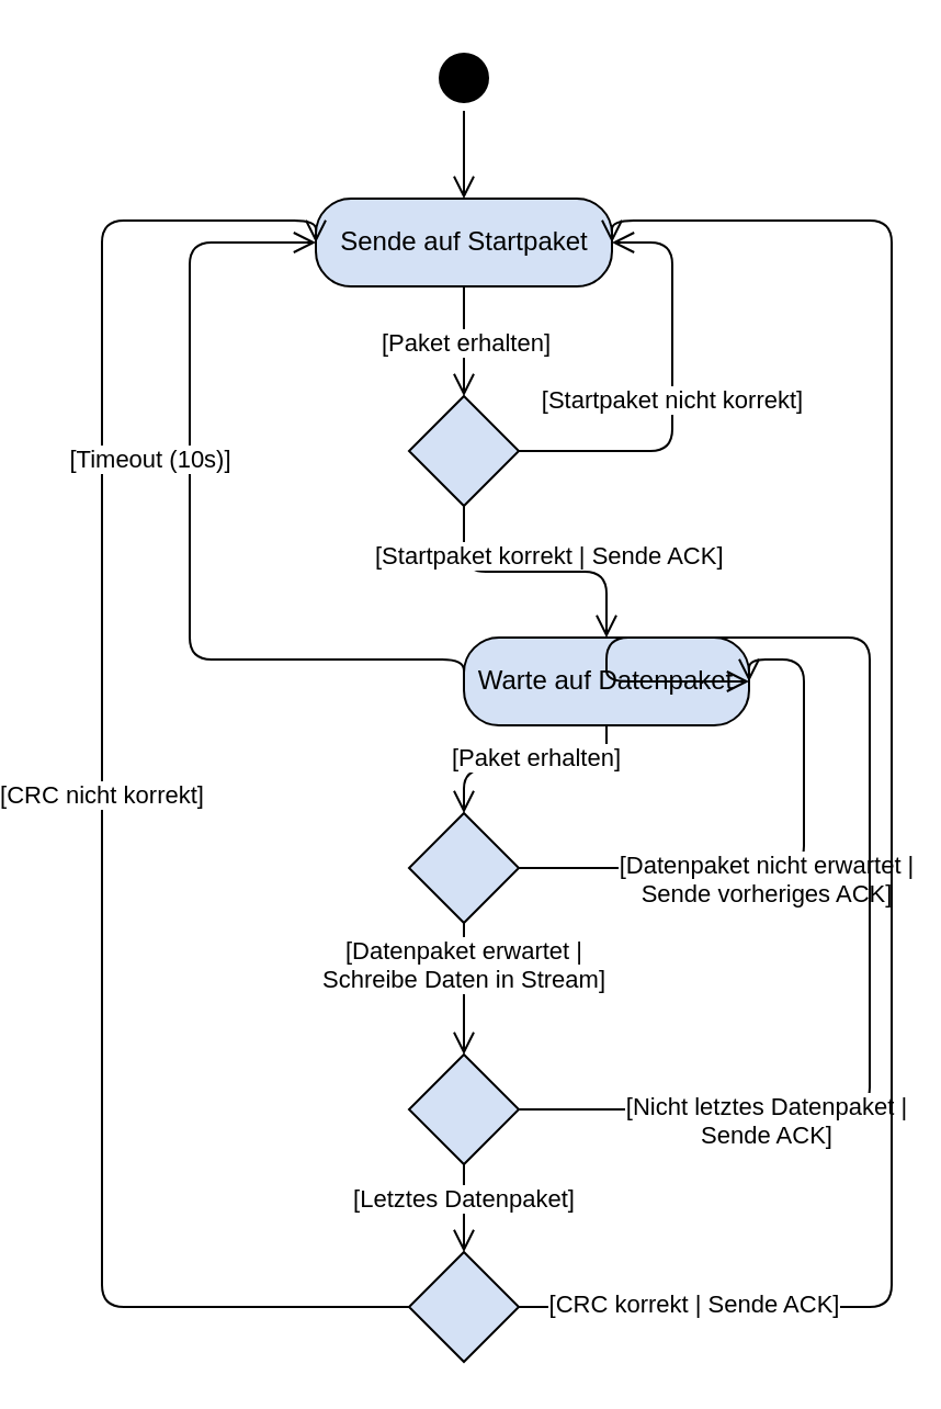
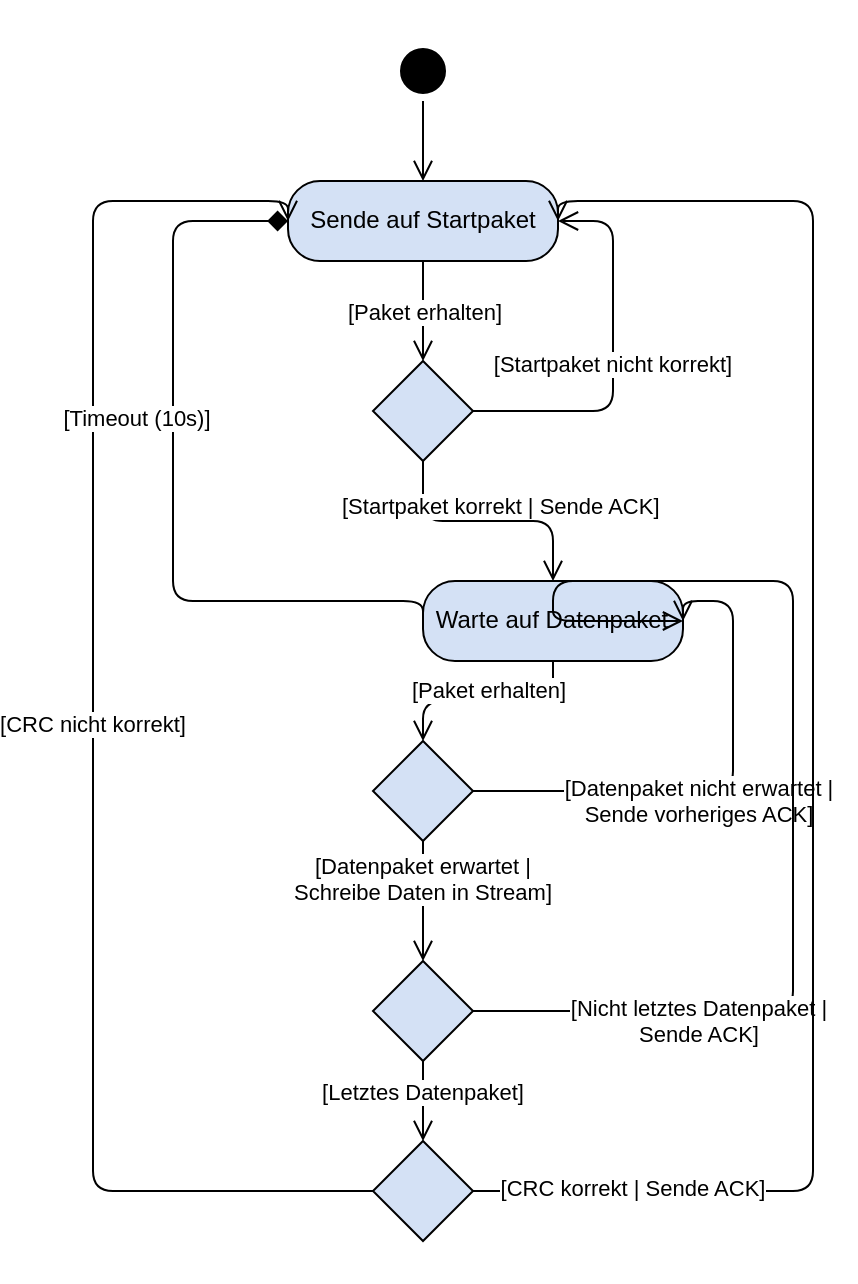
- <mxCell id="23" value="" style="edgeStyle=orthogonalEdgeStyle;html=1;verticalAlign=bottom;endArrow=open;endSize=8;strokeColor=#000000;exitX=0;exitY=0.5;exitDx=0;exitDy=0;fillColor=#D4E1F5;entryX=0;entryY=0.5;entryDx=0;entryDy=0;" parent="2" source="9" target="5" edge="1"><mxGeometry x="-110" as="geometry"><mxPoint x="20.034" y="310" as="targetPoint" /><mxPoint x="90" y="360" as="sourcePoint" /><Array as="points"><mxPoint x="40" y="280" /><mxPoint x="40" y="90" /></Array></mxGeometry></mxCell>
+ <mxCell id="23" value="" style="edgeStyle=orthogonalEdgeStyle;html=1;verticalAlign=bottom;endArrow=diamond;endSize=8;strokeColor=#000000;exitX=0;exitY=0.5;exitDx=0;exitDy=0;fillColor=#D4E1F5;entryX=0;entryY=0.5;entryDx=0;entryDy=0;" parent="2" source="9" target="5" edge="1"><mxGeometry x="-110" as="geometry"><mxPoint x="20.034" y="310" as="targetPoint" /><mxPoint x="90" y="360" as="sourcePoint" /><Array as="points"><mxPoint x="40" y="280" /><mxPoint x="40" y="90" /></Array></mxGeometry></mxCell>
